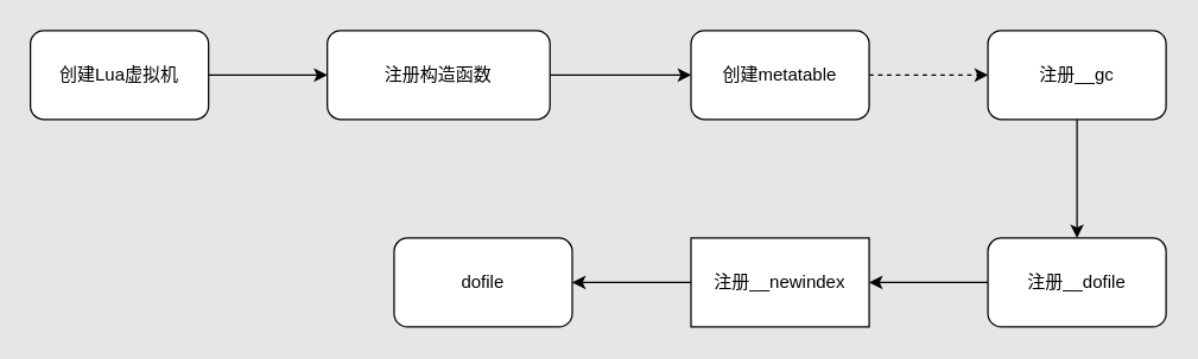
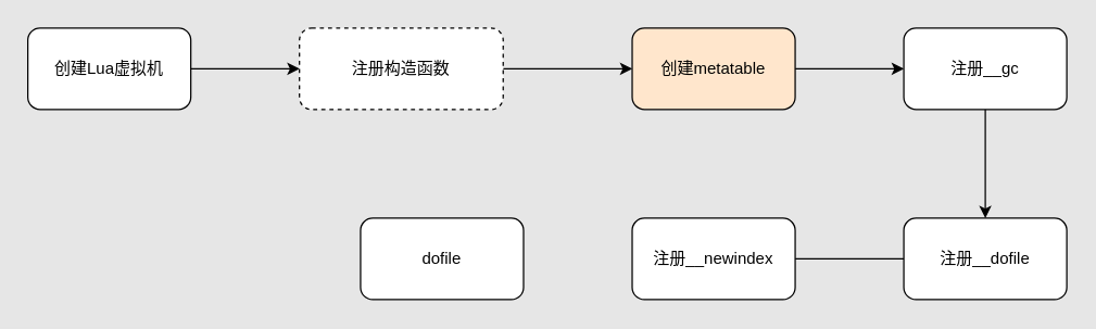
- <mxCell id="5" value="注册构造函数" style="whiteSpace=wrap;html=1;rounded=1;" vertex="1" parent="1"><mxGeometry x="220" y="20" width="150" height="60" as="geometry" /></mxCell>
+ <mxCell id="5" value="注册构造函数" style="whiteSpace=wrap;html=1;rounded=1;dashed=1;" vertex="1" parent="1"><mxGeometry x="220" y="20" width="150" height="60" as="geometry" /></mxCell>
- <mxCell id="7" value="创建metatable" style="whiteSpace=wrap;html=1;rounded=1;" vertex="1" parent="1"><mxGeometry x="465" y="20" width="120" height="60" as="geometry" /></mxCell>
+ <mxCell id="7" value="创建metatable" style="whiteSpace=wrap;html=1;rounded=1;fillColor=#ffe6cc;" vertex="1" parent="1"><mxGeometry x="465" y="20" width="120" height="60" as="geometry" /></mxCell>
- <mxCell id="6" value="" style="edgeStyle=orthogonalEdgeStyle;rounded=0;orthogonalLoop=1;jettySize=auto;html=1;dashed=1;" edge="1" parent="1" source="7" target="9"><mxGeometry relative="1" as="geometry" /></mxCell>
+ <mxCell id="6" value="" style="edgeStyle=orthogonalEdgeStyle;rounded=0;orthogonalLoop=1;jettySize=auto;html=1;" edge="1" parent="1" source="7" target="9"><mxGeometry relative="1" as="geometry" /></mxCell>
- <mxCell id="12" value="" style="edgeStyle=orthogonalEdgeStyle;rounded=0;orthogonalLoop=1;jettySize=auto;html=1;" edge="1" parent="1" source="13" target="14"><mxGeometry relative="1" as="geometry" /></mxCell>
- <mxCell id="13" value="注册__newindex" style="whiteSpace=wrap;html=1;rounded=0;" vertex="1" parent="1"><mxGeometry x="465" y="160" width="120" height="60" as="geometry" /></mxCell>
+ <mxCell id="13" value="注册__newindex" style="whiteSpace=wrap;html=1;rounded=1;" vertex="1" parent="1"><mxGeometry x="465" y="160" width="120" height="60" as="geometry" /></mxCell>
- <mxCell id="10" value="" style="edgeStyle=orthogonalEdgeStyle;rounded=0;orthogonalLoop=1;jettySize=auto;html=1;" edge="1" parent="1" source="11" target="13"><mxGeometry relative="1" as="geometry" /></mxCell>
+ <mxCell id="10" value="" style="edgeStyle=orthogonalEdgeStyle;rounded=0;orthogonalLoop=1;jettySize=auto;html=1;endArrow=none;" edge="1" parent="1" source="11" target="13"><mxGeometry relative="1" as="geometry" /></mxCell>
